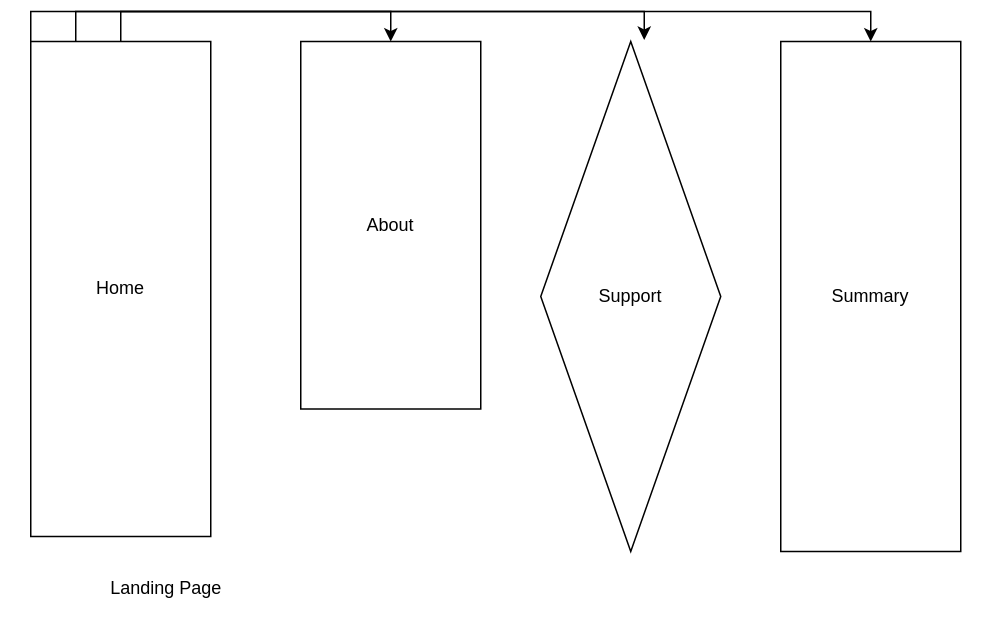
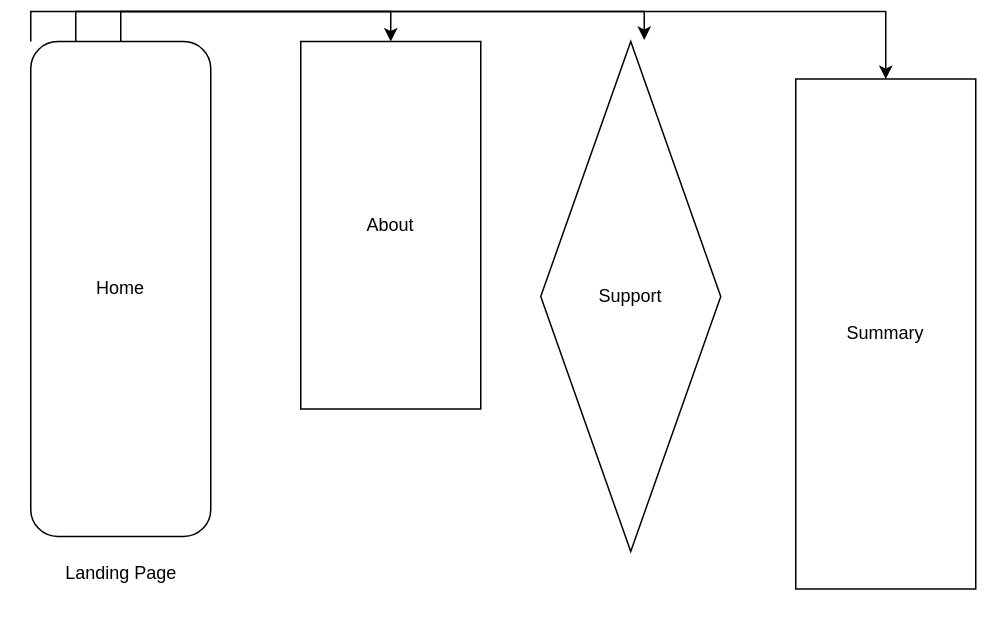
- <mxCell id="4" value="Home" style="rounded=0;whiteSpace=wrap;html=1;" vertex="1" parent="1"><mxGeometry x="20" y="20" width="120" height="330" as="geometry" /></mxCell>
+ <mxCell id="4" value="Home" style="whiteSpace=wrap;html=1;rounded=1;" vertex="1" parent="1"><mxGeometry x="20" y="20" width="120" height="330" as="geometry" /></mxCell>
- <mxCell id="7" value="Summary" style="rounded=0;whiteSpace=wrap;html=1;" vertex="1" parent="1"><mxGeometry x="520" y="20" width="120" height="340" as="geometry" /></mxCell>
+ <mxCell id="7" value="Summary" style="rounded=0;whiteSpace=wrap;html=1;" vertex="1" parent="1"><mxGeometry x="530" y="45" width="120" height="340" as="geometry" /></mxCell>
- <mxCell id="9" value="Landing Page" style="text;html=1;align=center;verticalAlign=middle;resizable=0;points=[];autosize=1;strokeColor=none;fillColor=none;" vertex="1" parent="1"><mxGeometry x="60" y="370" width="100" height="30" as="geometry" /></mxCell>
+ <mxCell id="9" value="Landing Page" style="text;html=1;align=center;verticalAlign=middle;resizable=0;points=[];autosize=1;strokeColor=none;fillColor=none;" vertex="1" parent="1"><mxGeometry x="30" y="360" width="100" height="30" as="geometry" /></mxCell>
